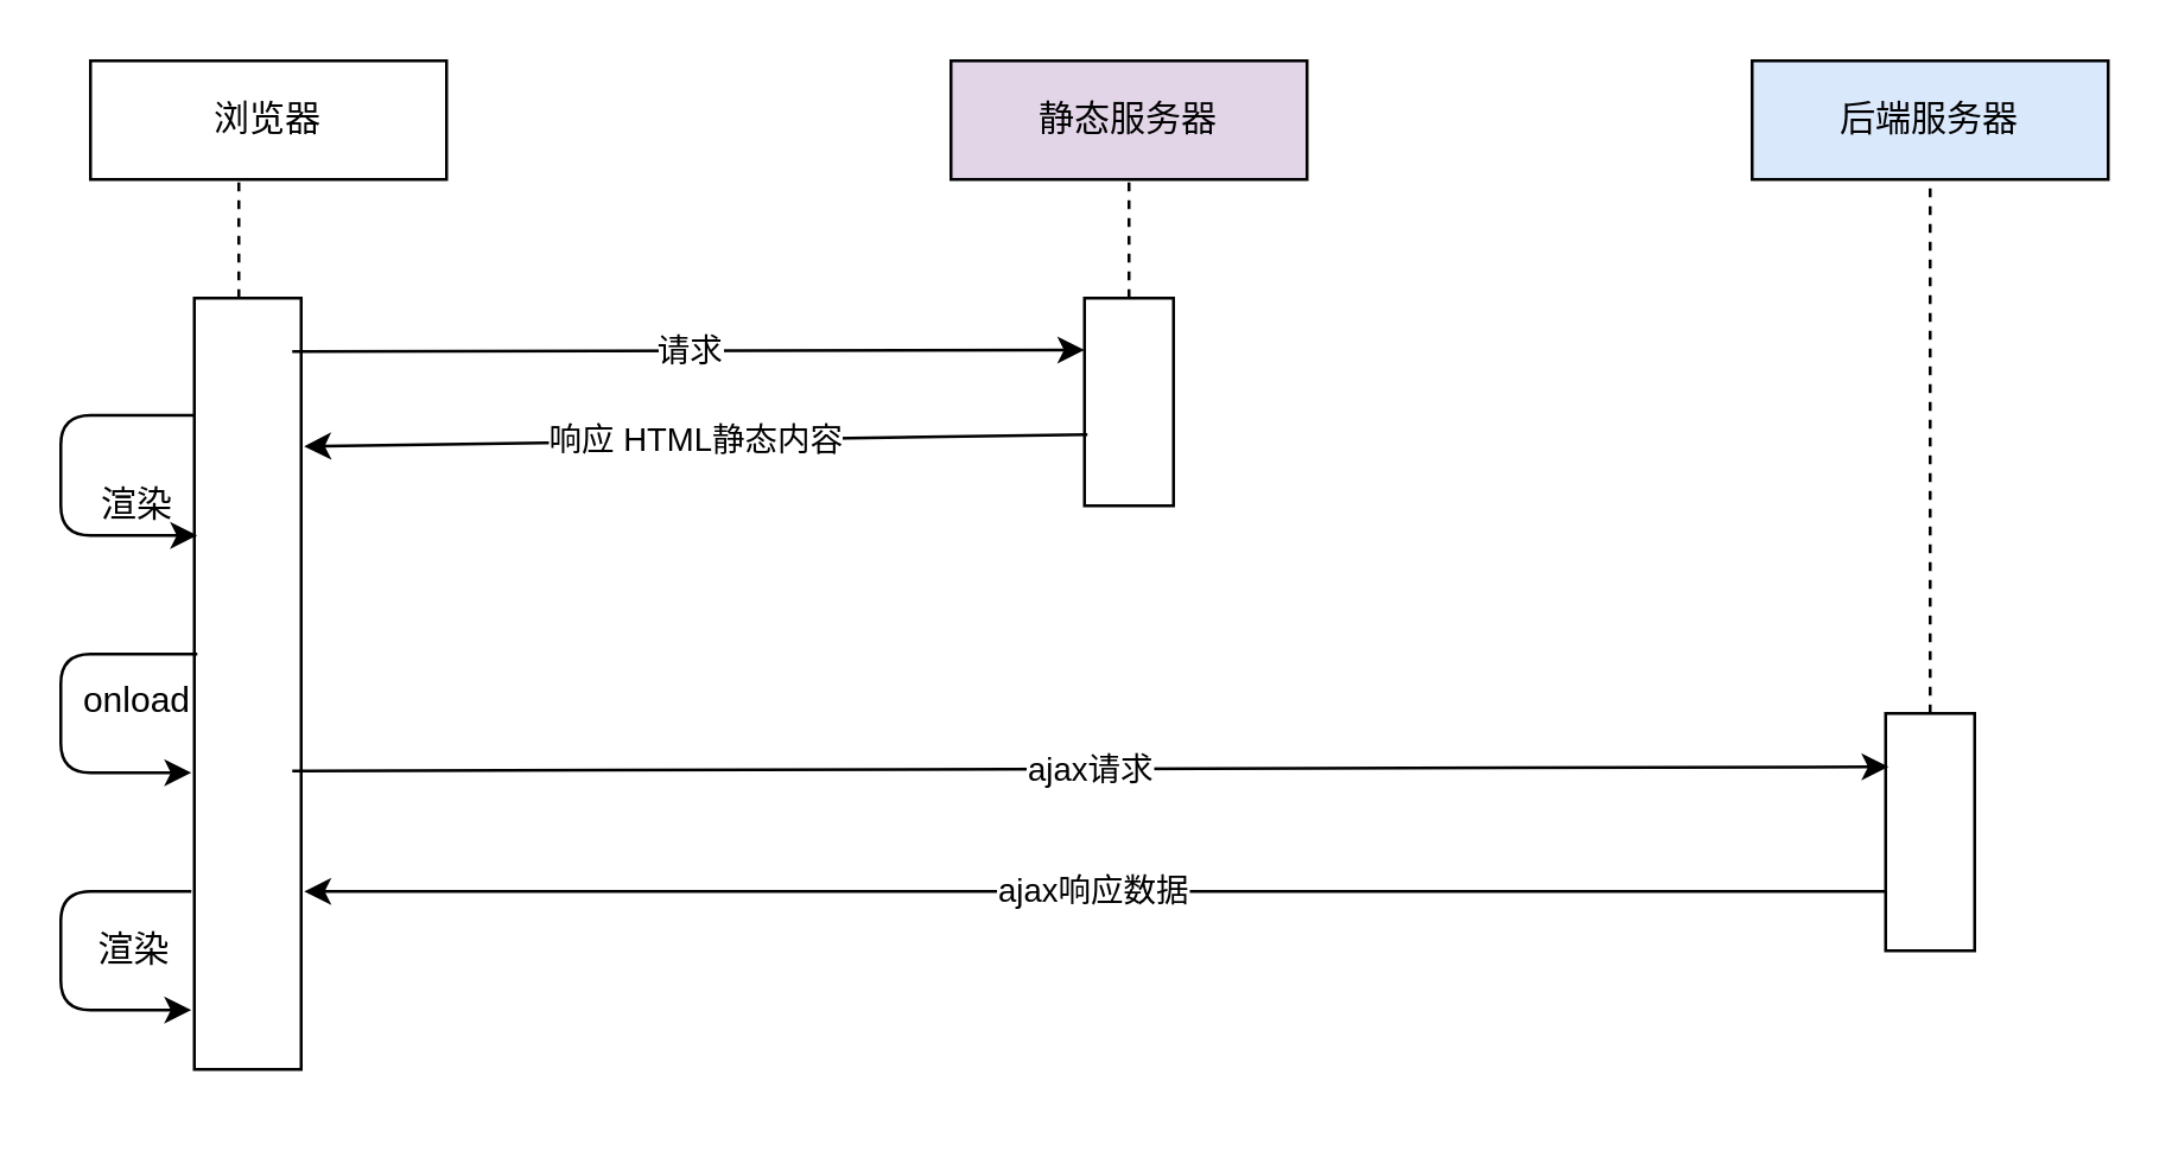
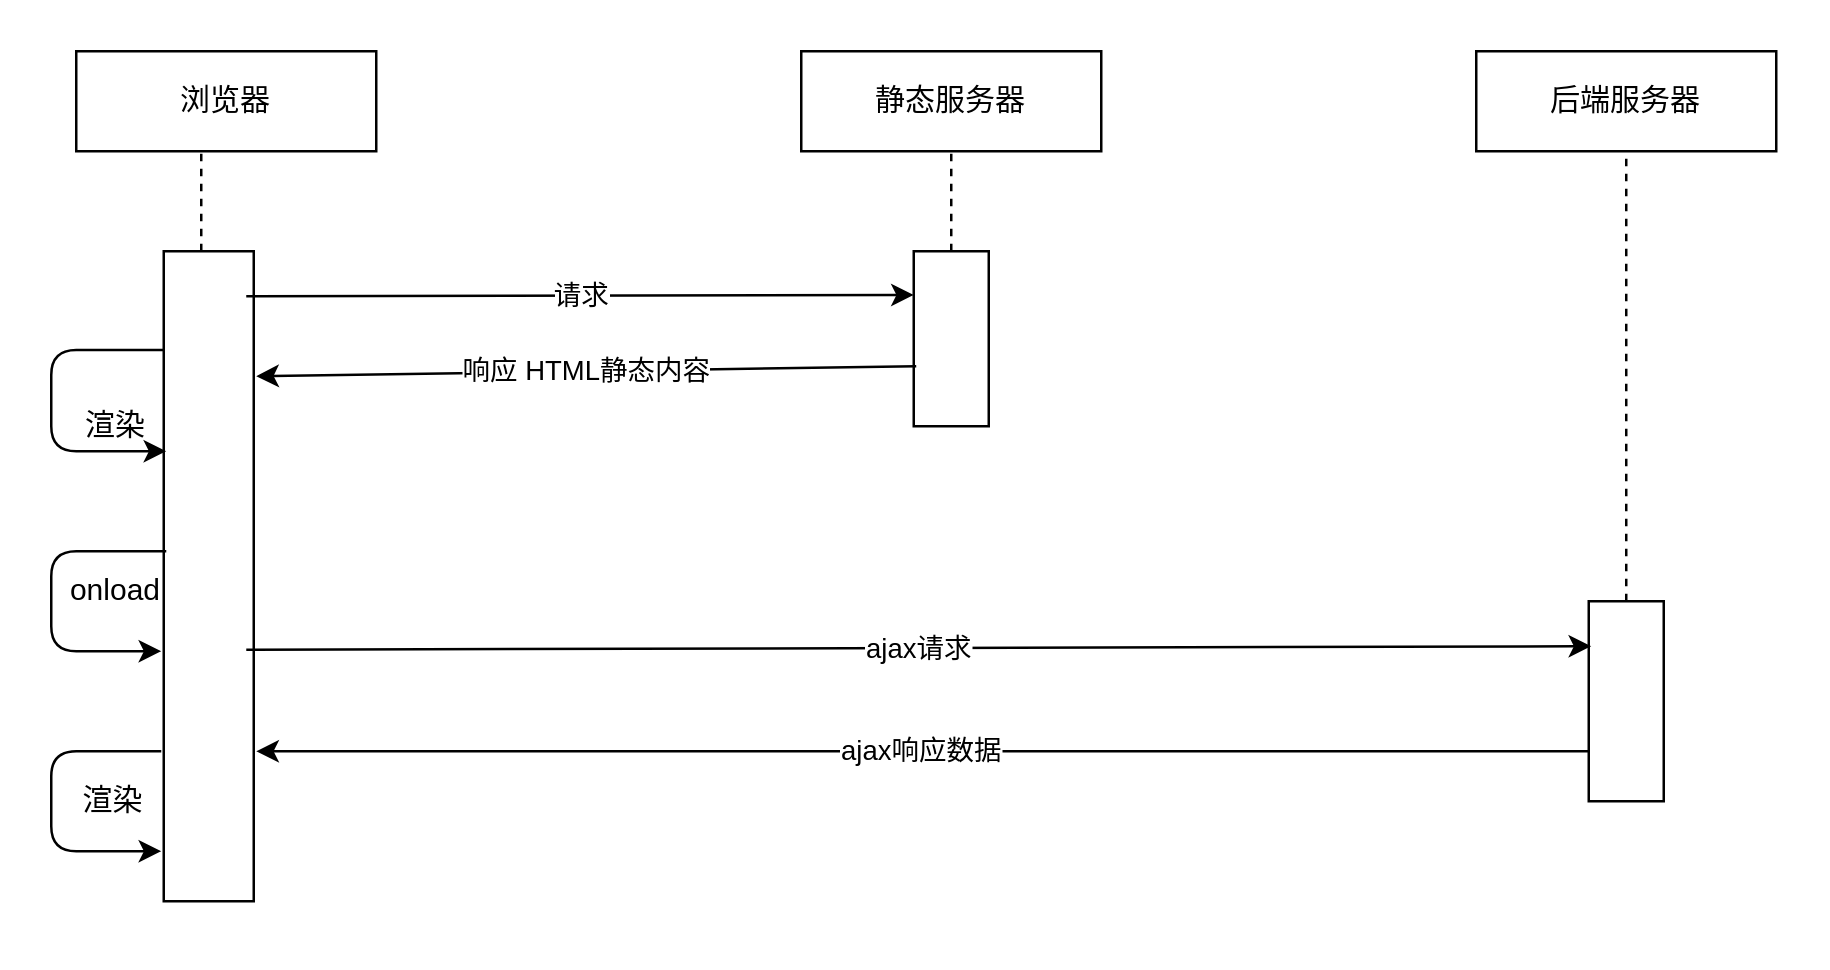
- <mxCell id="3" value="静态服务器" style="rounded=0;whiteSpace=wrap;html=1;fillColor=#e1d5e7;" vertex="1" parent="1"><mxGeometry x="320" y="20" width="120" height="40" as="geometry" /></mxCell>
+ <mxCell id="3" value="静态服务器" style="rounded=0;whiteSpace=wrap;html=1;" vertex="1" parent="1"><mxGeometry x="320" y="20" width="120" height="40" as="geometry" /></mxCell>
- <mxCell id="4" value="后端服务器" style="rounded=0;whiteSpace=wrap;html=1;fillColor=#dae8fc;" vertex="1" parent="1"><mxGeometry x="590" y="20" width="120" height="40" as="geometry" /></mxCell>
+ <mxCell id="4" value="后端服务器" style="rounded=0;whiteSpace=wrap;html=1;" vertex="1" parent="1"><mxGeometry x="590" y="20" width="120" height="40" as="geometry" /></mxCell>
